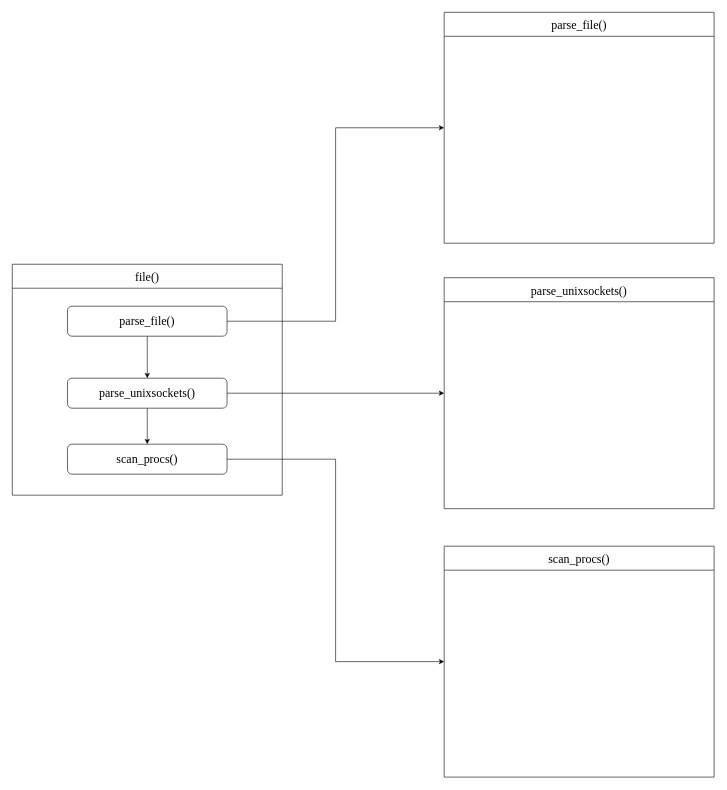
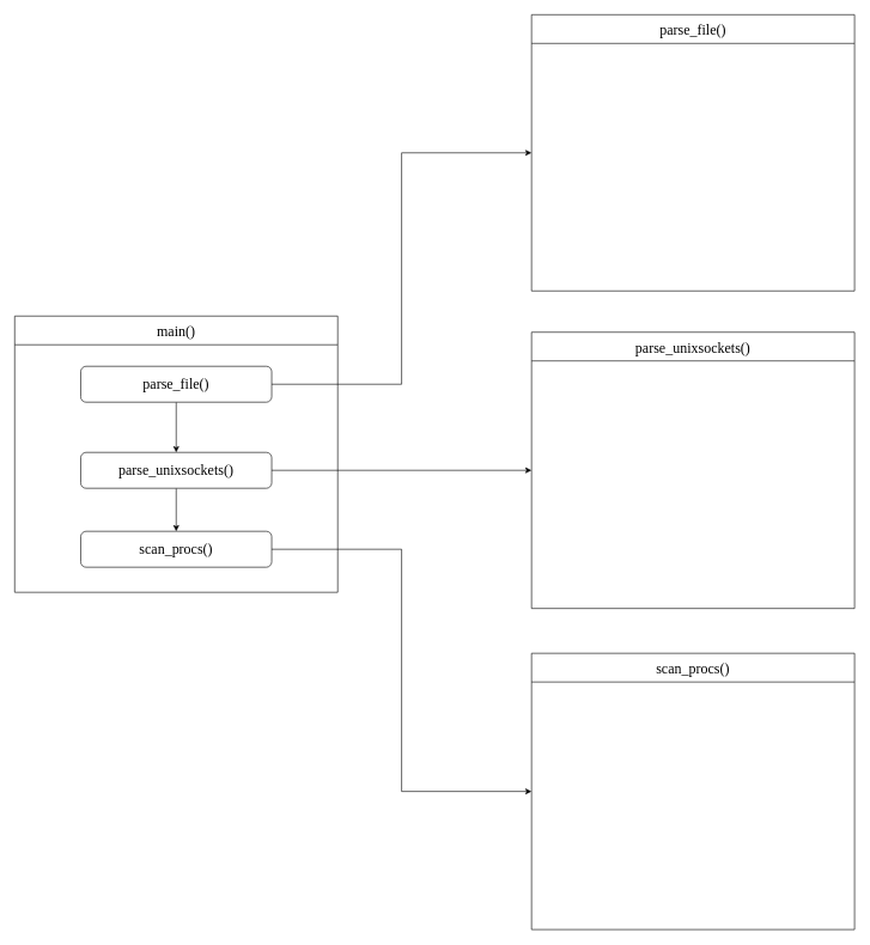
- <mxCell id="2" value="&lt;font face=&quot;Lucida Console&quot; style=&quot;font-size: 20px; font-weight: normal;&quot;&gt;file()&lt;/font&gt;" style="swimlane;whiteSpace=wrap;html=1;startSize=40;" vertex="1" parent="1"><mxGeometry x="20" y="440" width="450" height="385" as="geometry" /></mxCell>
+ <mxCell id="2" value="&lt;font face=&quot;Lucida Console&quot; style=&quot;font-size: 20px; font-weight: normal;&quot;&gt;main()&lt;/font&gt;" style="swimlane;whiteSpace=wrap;html=1;startSize=40;" vertex="1" parent="1"><mxGeometry x="20" y="440" width="450" height="385" as="geometry" /></mxCell>
